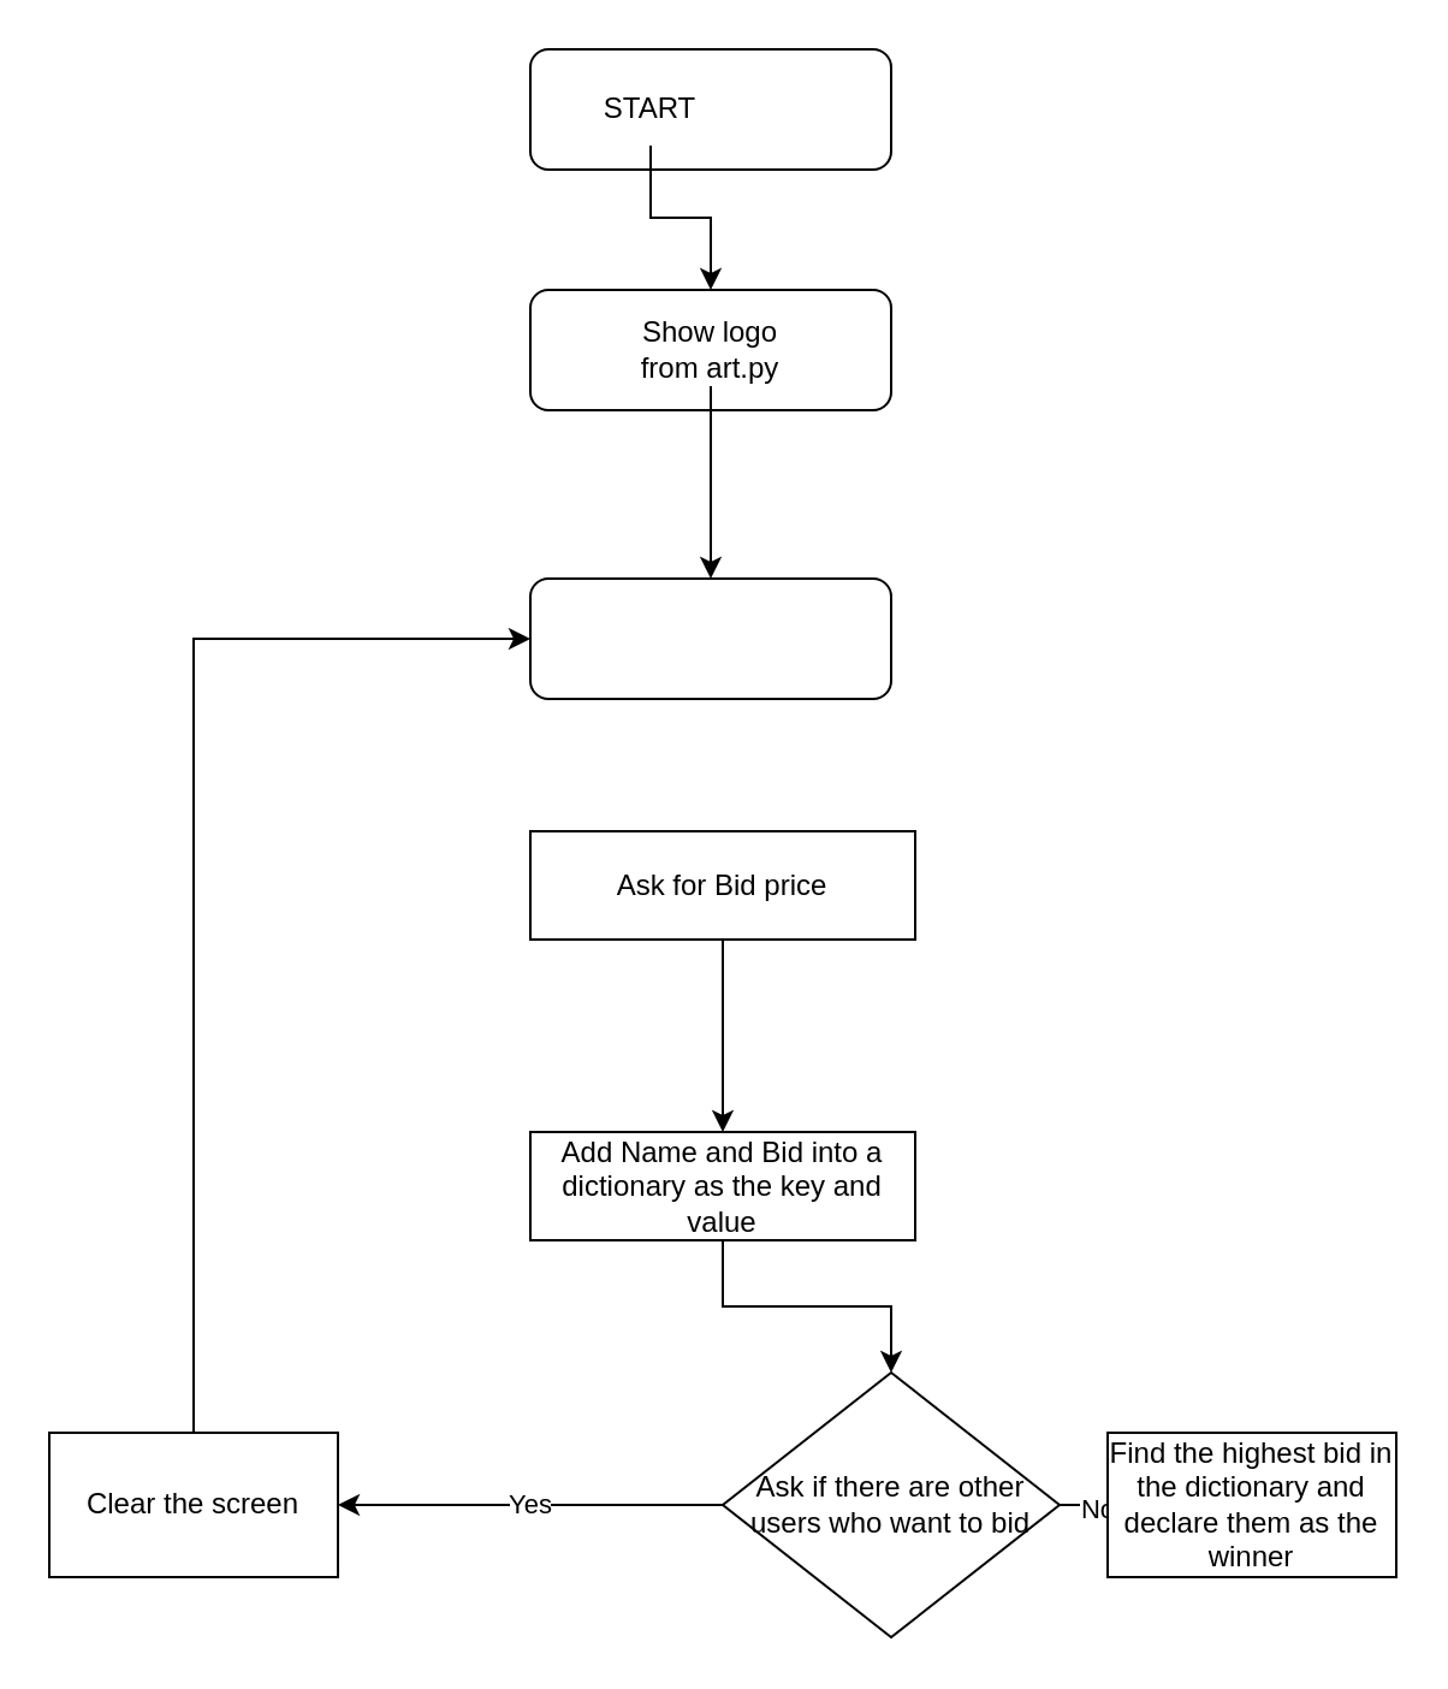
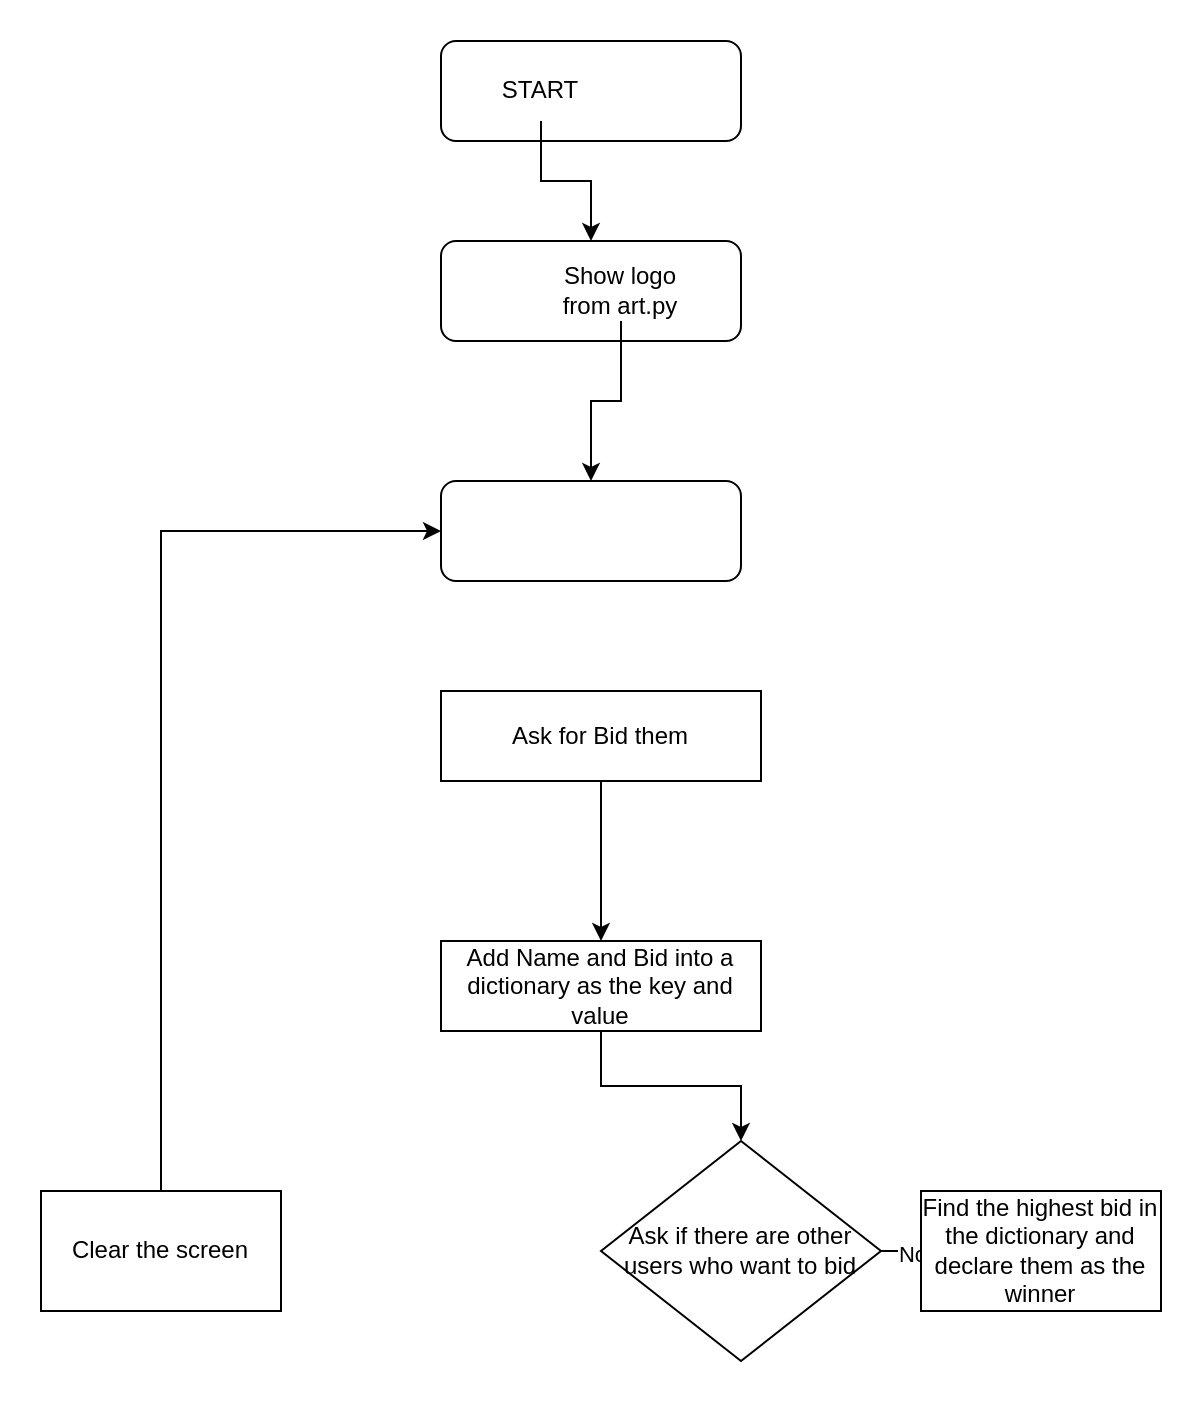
- <mxCell id="7" value="Show logo from art.py" style="text;html=1;strokeColor=none;fillColor=none;align=center;verticalAlign=middle;whiteSpace=wrap;rounded=0;" vertex="1" parent="1"><mxGeometry x="265" y="130" width="60" height="30" as="geometry" /></mxCell>
+ <mxCell id="7" value="Show logo from art.py" style="text;html=1;strokeColor=none;fillColor=none;align=center;verticalAlign=middle;whiteSpace=wrap;rounded=0;" vertex="1" parent="1"><mxGeometry x="280" y="130" width="60" height="30" as="geometry" /></mxCell>
- <mxCell id="10" value="Ask for Bid price" style="whiteSpace=wrap;html=1;" vertex="1" parent="1"><mxGeometry x="220" y="345" width="160" height="45" as="geometry" /></mxCell>
+ <mxCell id="10" value="Ask for Bid them" style="whiteSpace=wrap;html=1;" vertex="1" parent="1"><mxGeometry x="220" y="345" width="160" height="45" as="geometry" /></mxCell>
- <mxCell id="13" value="Yes" style="edgeStyle=orthogonalEdgeStyle;rounded=0;orthogonalLoop=1;jettySize=auto;html=1;" edge="1" parent="1" source="16" target="18"><mxGeometry relative="1" as="geometry" /></mxCell>
